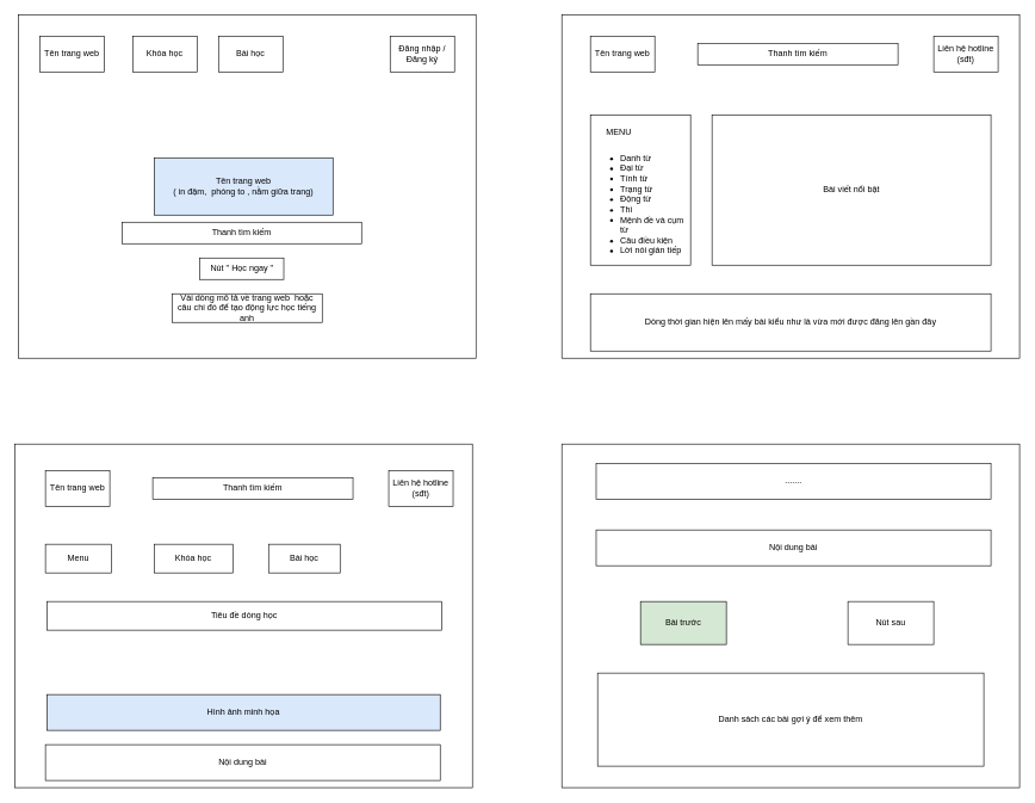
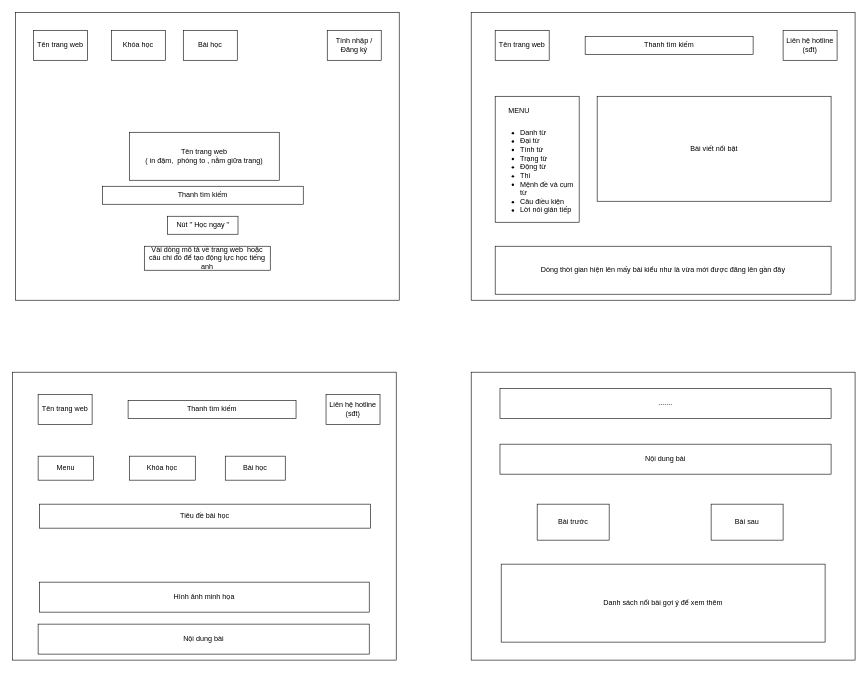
- <mxCell id="9" value="Đăng nhập / Đăng ký" style="rounded=0;whiteSpace=wrap;html=1;" vertex="1" parent="1"><mxGeometry x="545" y="50" width="90" height="50" as="geometry" /></mxCell>
+ <mxCell id="9" value="Tính nhập / Đăng ký" style="rounded=0;whiteSpace=wrap;html=1;" vertex="1" parent="1"><mxGeometry x="545" y="50" width="90" height="50" as="geometry" /></mxCell>
- <mxCell id="10" value="Tên trang web &lt;br&gt;( in đậm,&amp;nbsp; phóng to , nằm giữa trang)" style="rounded=0;whiteSpace=wrap;html=1;fillColor=#dae8fc;" vertex="1" parent="1"><mxGeometry x="215" y="220" width="250" height="80" as="geometry" /></mxCell>
+ <mxCell id="10" value="Tên trang web &lt;br&gt;( in đậm,&amp;nbsp; phóng to , nằm giữa trang)" style="rounded=0;whiteSpace=wrap;html=1;" vertex="1" parent="1"><mxGeometry x="215" y="220" width="250" height="80" as="geometry" /></mxCell>
- <mxCell id="20" value="Bài viết nổi bật" style="rounded=0;whiteSpace=wrap;html=1;" vertex="1" parent="1"><mxGeometry x="995" y="160" width="390" height="210" as="geometry" /></mxCell>
+ <mxCell id="20" value="Bài viết nổi bật" style="rounded=0;whiteSpace=wrap;html=1;" vertex="1" parent="1"><mxGeometry x="995" y="160" width="390" height="175" as="geometry" /></mxCell>
- <mxCell id="28" value="Tiêu đề dòng học" style="rounded=0;whiteSpace=wrap;html=1;" vertex="1" parent="1"><mxGeometry x="65" y="840" width="552" height="40" as="geometry" /></mxCell>
+ <mxCell id="28" value="Tiêu đề bài học" style="rounded=0;whiteSpace=wrap;html=1;" vertex="1" parent="1"><mxGeometry x="65" y="840" width="552" height="40" as="geometry" /></mxCell>
- <mxCell id="33" value="Bài trước" style="rounded=0;whiteSpace=wrap;html=1;fillColor=#d5e8d4;" vertex="1" parent="1"><mxGeometry x="895" y="840" width="120" height="60" as="geometry" /></mxCell>
+ <mxCell id="33" value="Bài trước" style="rounded=0;whiteSpace=wrap;html=1;" vertex="1" parent="1"><mxGeometry x="895" y="840" width="120" height="60" as="geometry" /></mxCell>
- <mxCell id="34" value="Nút sau" style="rounded=0;whiteSpace=wrap;html=1;" vertex="1" parent="1"><mxGeometry x="1185" y="840" width="120" height="60" as="geometry" /></mxCell>
+ <mxCell id="34" value="Bài sau" style="rounded=0;whiteSpace=wrap;html=1;" vertex="1" parent="1"><mxGeometry x="1185" y="840" width="120" height="60" as="geometry" /></mxCell>
- <mxCell id="29" value="Hình ảnh minh họa" style="rounded=0;whiteSpace=wrap;html=1;fillColor=#dae8fc;" vertex="1" parent="1"><mxGeometry x="65" y="970" width="550" height="50" as="geometry" /></mxCell>
+ <mxCell id="29" value="Hình ảnh minh họa" style="rounded=0;whiteSpace=wrap;html=1;" vertex="1" parent="1"><mxGeometry x="65" y="970" width="550" height="50" as="geometry" /></mxCell>
- <mxCell id="35" value="Danh sách các bài gợi ý để xem thêm" style="rounded=0;whiteSpace=wrap;html=1;" vertex="1" parent="1"><mxGeometry x="835" y="940" width="540" height="130" as="geometry" /></mxCell>
+ <mxCell id="35" value="Danh sách nổi bài gợi ý để xem thêm" style="rounded=0;whiteSpace=wrap;html=1;" vertex="1" parent="1"><mxGeometry x="835" y="940" width="540" height="130" as="geometry" /></mxCell>
